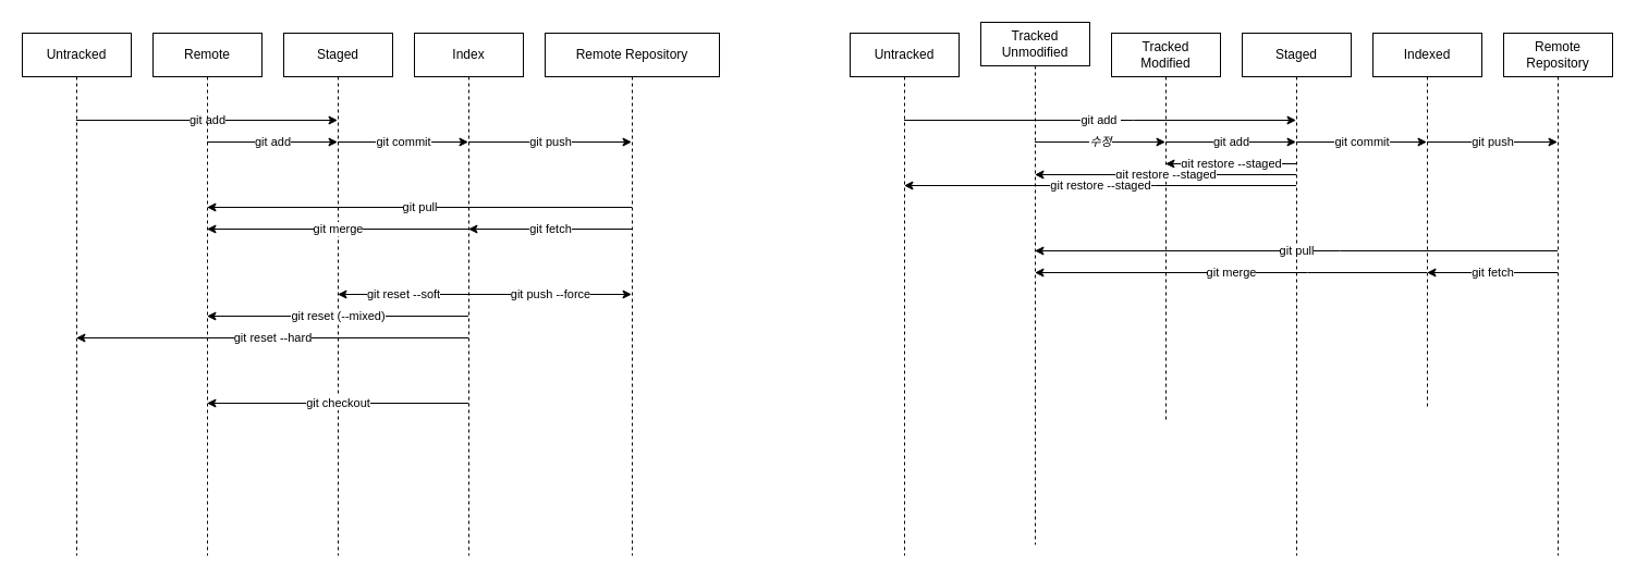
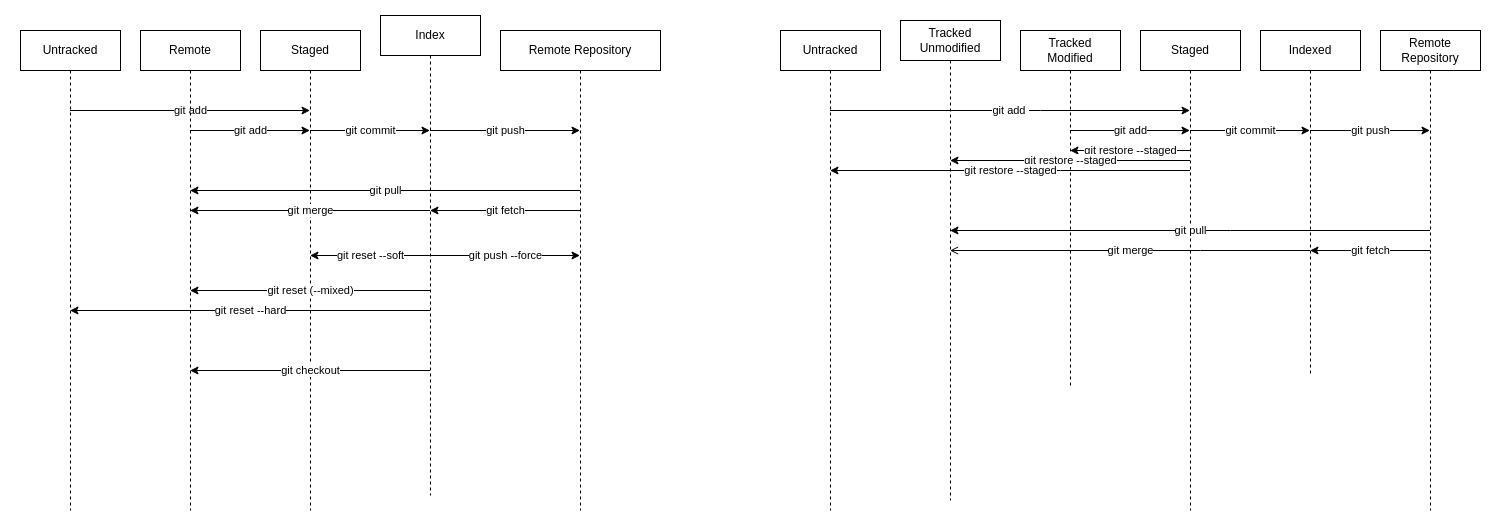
- <mxCell id="26" value="&lt;i&gt;수정&lt;/i&gt;" style="endArrow=classic;html=1;rounded=0;" edge="1" parent="1" source="21" target="22"><mxGeometry width="50" height="50" relative="1" as="geometry"><mxPoint x="1000" y="310" as="sourcePoint" /><mxPoint x="1050" y="260" as="targetPoint" /><Array as="points"><mxPoint x="1020" y="130" /></Array></mxGeometry></mxCell>
- <mxCell id="31" value="git merge" style="endArrow=classic;html=1;rounded=0;" edge="1" parent="1" source="24" target="21"><mxGeometry width="50" height="50" relative="1" as="geometry"><mxPoint x="1110" y="270" as="sourcePoint" /><mxPoint x="1160" y="220" as="targetPoint" /><Array as="points"><mxPoint x="1200" y="250" /></Array></mxGeometry></mxCell>
+ <mxCell id="31" value="git merge" style="endArrow=open;html=1;rounded=0;" edge="1" parent="1" source="24" target="21"><mxGeometry width="50" height="50" relative="1" as="geometry"><mxPoint x="1110" y="270" as="sourcePoint" /><mxPoint x="1160" y="220" as="targetPoint" /><Array as="points"><mxPoint x="1200" y="250" /></Array></mxGeometry></mxCell>
- <mxCell id="15" value="Index" style="shape=umlLifeline;perimeter=lifelinePerimeter;whiteSpace=wrap;html=1;container=1;collapsible=0;recursiveResize=0;outlineConnect=0;" parent="1" vertex="1"><mxGeometry x="380" y="30" width="100" height="480" as="geometry" /></mxCell>
+ <mxCell id="15" value="Index" style="shape=umlLifeline;perimeter=lifelinePerimeter;whiteSpace=wrap;html=1;container=1;collapsible=0;recursiveResize=0;outlineConnect=0;" parent="1" vertex="1"><mxGeometry x="380" y="15" width="100" height="480" as="geometry" /></mxCell>
